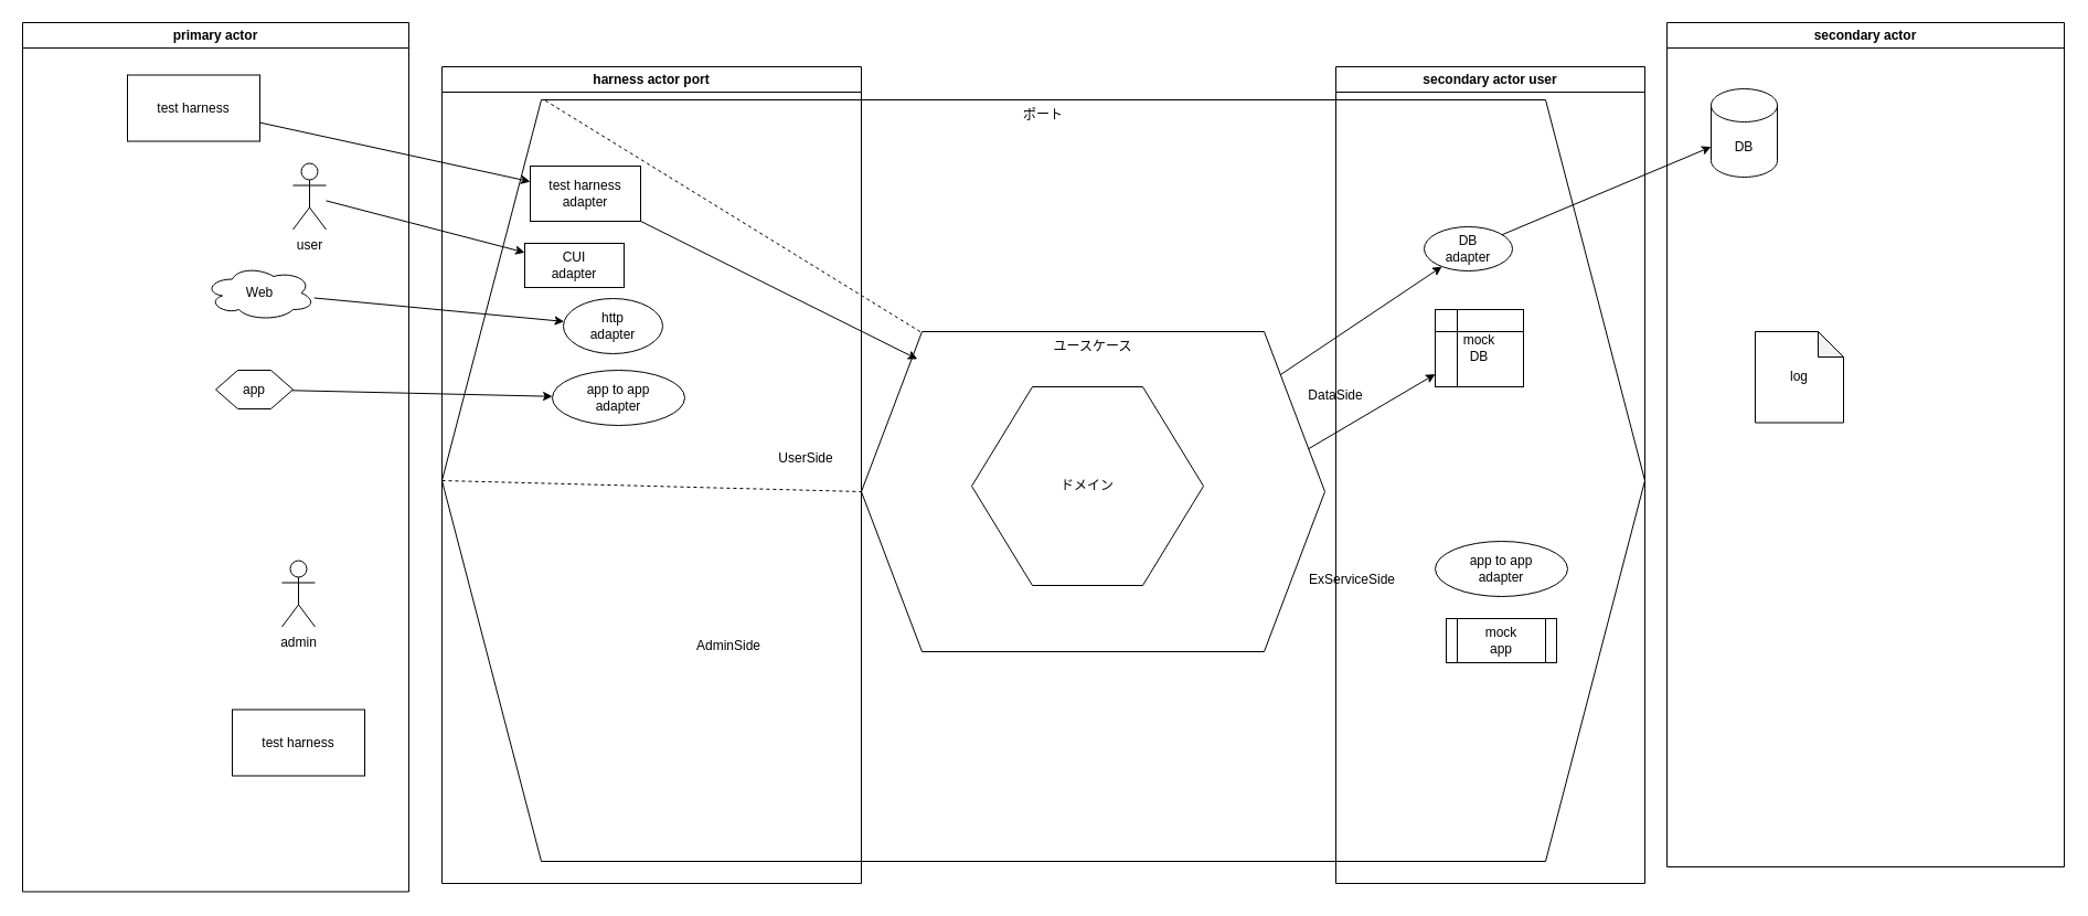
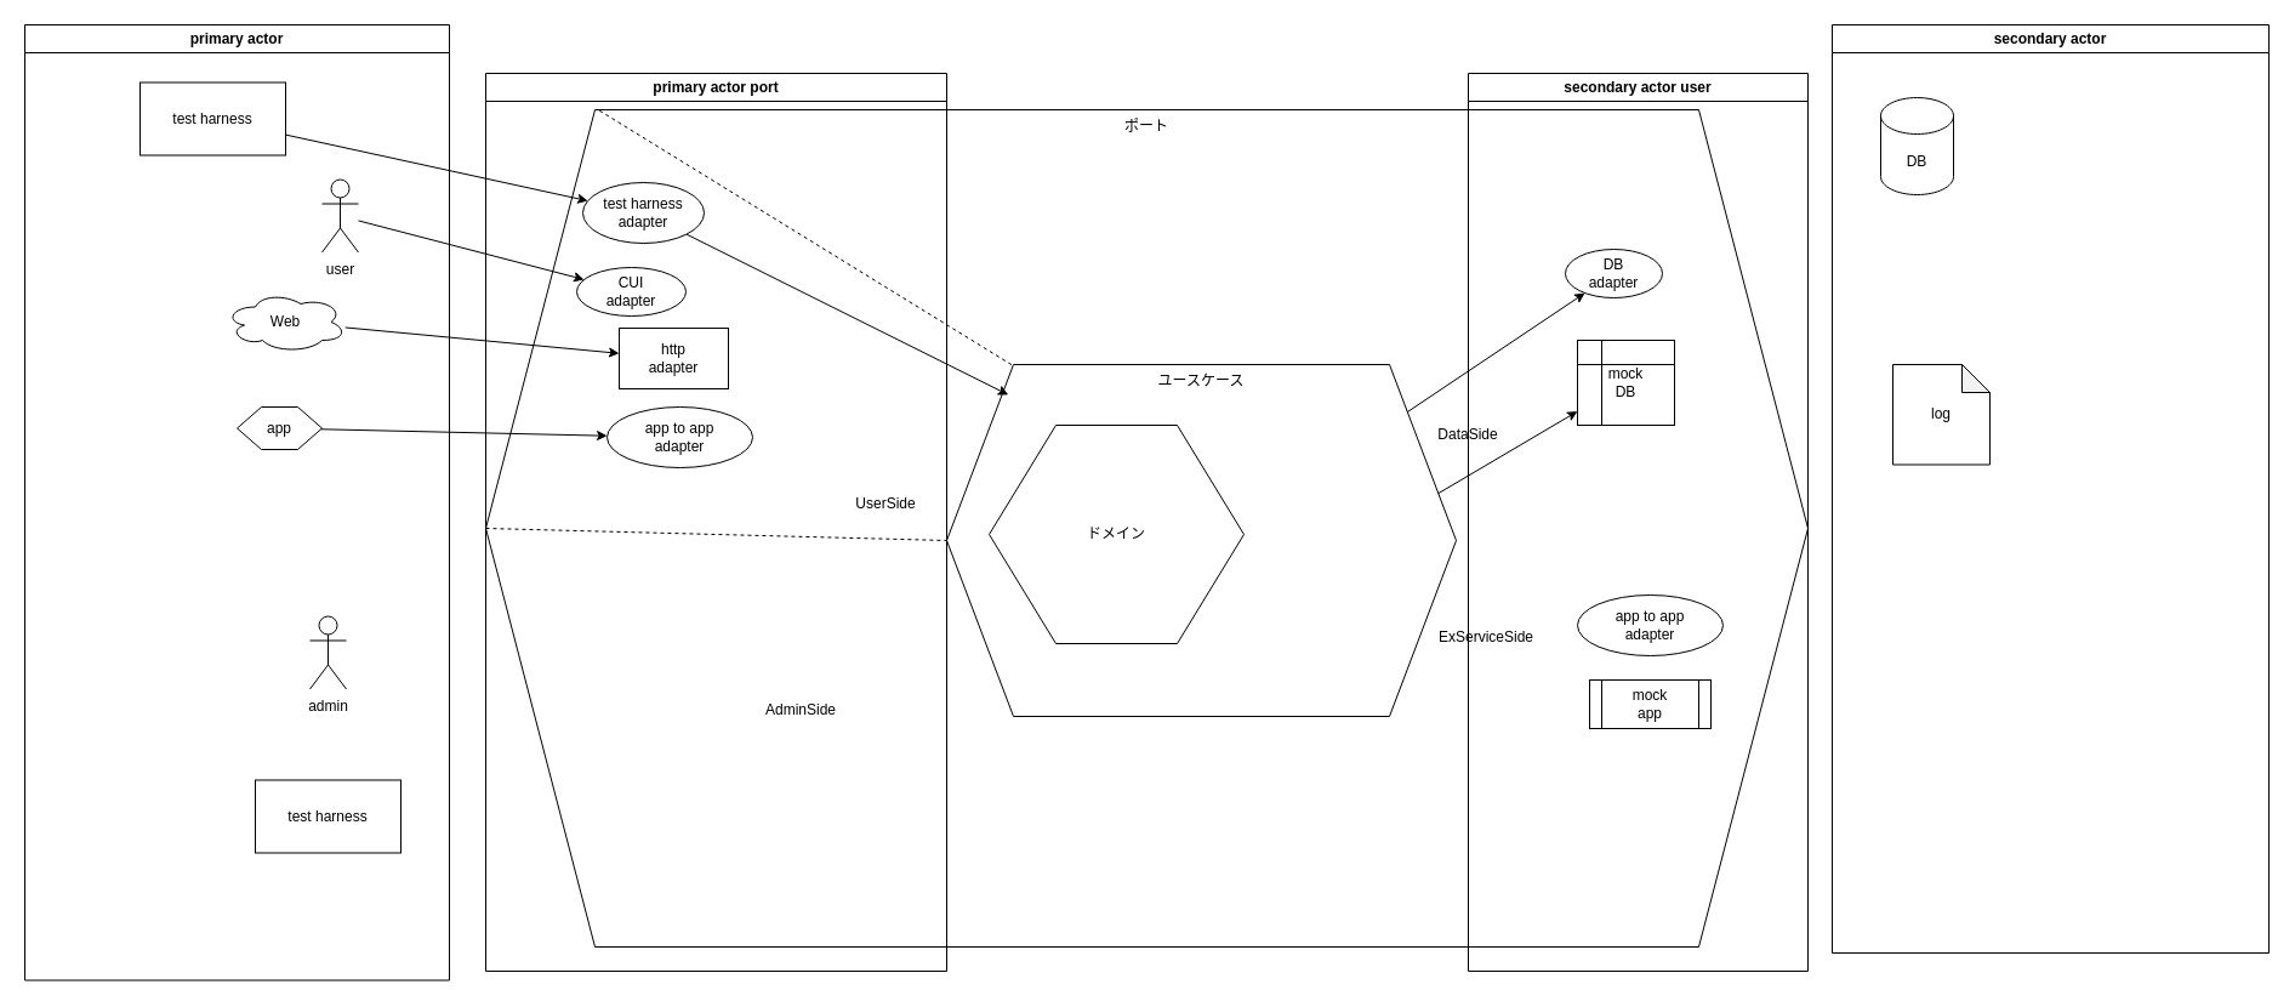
- <mxCell id="31" value="harness actor port" style="swimlane;whiteSpace=wrap;html=1;" vertex="1" parent="1"><mxGeometry x="400" y="60" width="380" height="740" as="geometry" /></mxCell>
+ <mxCell id="31" value="primary actor port" style="swimlane;whiteSpace=wrap;html=1;" vertex="1" parent="1"><mxGeometry x="400" y="60" width="380" height="740" as="geometry" /></mxCell>
- <mxCell id="16" value="" style="endArrow=classic;html=1;rounded=0;" edge="1" parent="1" source="8" target="28"><mxGeometry width="50" height="50" relative="1" as="geometry"><mxPoint x="900" y="380" as="sourcePoint" /><mxPoint x="950" y="330" as="targetPoint" /></mxGeometry></mxCell>
- <mxCell id="35" value="&lt;div&gt;test harness&lt;/div&gt;&lt;div&gt;adapter&lt;br&gt;&lt;/div&gt;" style="whiteSpace=wrap;html=1;rounded=0;" parent="31" vertex="1"><mxGeometry x="80" y="90" width="100" height="50" as="geometry" /></mxCell>
+ <mxCell id="35" value="&lt;div&gt;test harness&lt;/div&gt;&lt;div&gt;adapter&lt;br&gt;&lt;/div&gt;" style="ellipse;whiteSpace=wrap;html=1;" parent="31" vertex="1"><mxGeometry x="80" y="90" width="100" height="50" as="geometry" /></mxCell>
- <mxCell id="34" value="&lt;div&gt;CUI&lt;/div&gt;&lt;div&gt;adapter&lt;br&gt;&lt;/div&gt;" style="whiteSpace=wrap;html=1;rounded=0;" parent="31" vertex="1"><mxGeometry x="75" y="160" width="90" height="40" as="geometry" /></mxCell>
+ <mxCell id="34" value="&lt;div&gt;CUI&lt;/div&gt;&lt;div&gt;adapter&lt;br&gt;&lt;/div&gt;" style="ellipse;whiteSpace=wrap;html=1;" parent="31" vertex="1"><mxGeometry x="75" y="160" width="90" height="40" as="geometry" /></mxCell>
- <mxCell id="33" value="&lt;div&gt;http&lt;/div&gt;&lt;div&gt;adapter&lt;br&gt;&lt;/div&gt;" style="ellipse;whiteSpace=wrap;html=1;" parent="31" vertex="1"><mxGeometry x="110" y="210" width="90" height="50" as="geometry" /></mxCell>
+ <mxCell id="33" value="&lt;div&gt;http&lt;/div&gt;&lt;div&gt;adapter&lt;br&gt;&lt;/div&gt;" style="whiteSpace=wrap;html=1;rounded=0;" parent="31" vertex="1"><mxGeometry x="110" y="210" width="90" height="50" as="geometry" /></mxCell>
- <mxCell id="29" value="log" style="shape=note;whiteSpace=wrap;html=1;backgroundOutline=1;darkOpacity=0.05;size=23;" parent="27" vertex="1"><mxGeometry x="80" y="280" width="80" height="82.5" as="geometry" /></mxCell>
+ <mxCell id="29" value="log" style="shape=note;whiteSpace=wrap;html=1;backgroundOutline=1;darkOpacity=0.05;size=23;" parent="27" vertex="1"><mxGeometry x="50" y="280" width="80" height="82.5" as="geometry" /></mxCell>
- <mxCell id="4" value="ドメイン" style="shape=hexagon;perimeter=hexagonPerimeter2;whiteSpace=wrap;html=1;fixedSize=1;size=55;" parent="1" vertex="1"><mxGeometry x="880" y="350" width="210" height="180" as="geometry" /></mxCell>
+ <mxCell id="4" value="ドメイン" style="shape=hexagon;perimeter=hexagonPerimeter2;whiteSpace=wrap;html=1;fixedSize=1;size=55;" parent="1" vertex="1"><mxGeometry x="815" y="350" width="210" height="180" as="geometry" /></mxCell>
